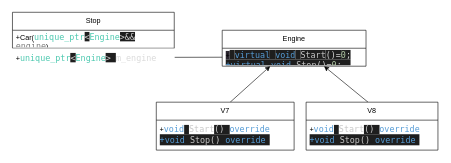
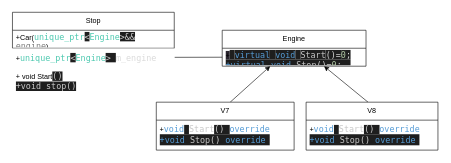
+ <mxCell id="14" value="+ void Start&lt;span style=&quot;background-color: rgb(30, 30, 30); color: rgb(200, 200, 200); font-family: &amp;quot;Droid Sans Mono&amp;quot;, &amp;quot;monospace&amp;quot;, monospace; font-size: 14px;&quot;&gt;()&lt;br&gt;+void stop()&lt;br&gt;&lt;/span&gt;" style="text;strokeColor=#FFFFFF;fillColor=none;align=left;verticalAlign=middle;spacingLeft=4;spacingRight=4;overflow=hidden;points=[[0,0.5],[1,0.5]];portConstraint=eastwest;rotatable=0;whiteSpace=wrap;html=1;" parent="1" vertex="1"><mxGeometry x="20" y="110" width="270" height="50" as="geometry" /></mxCell>
